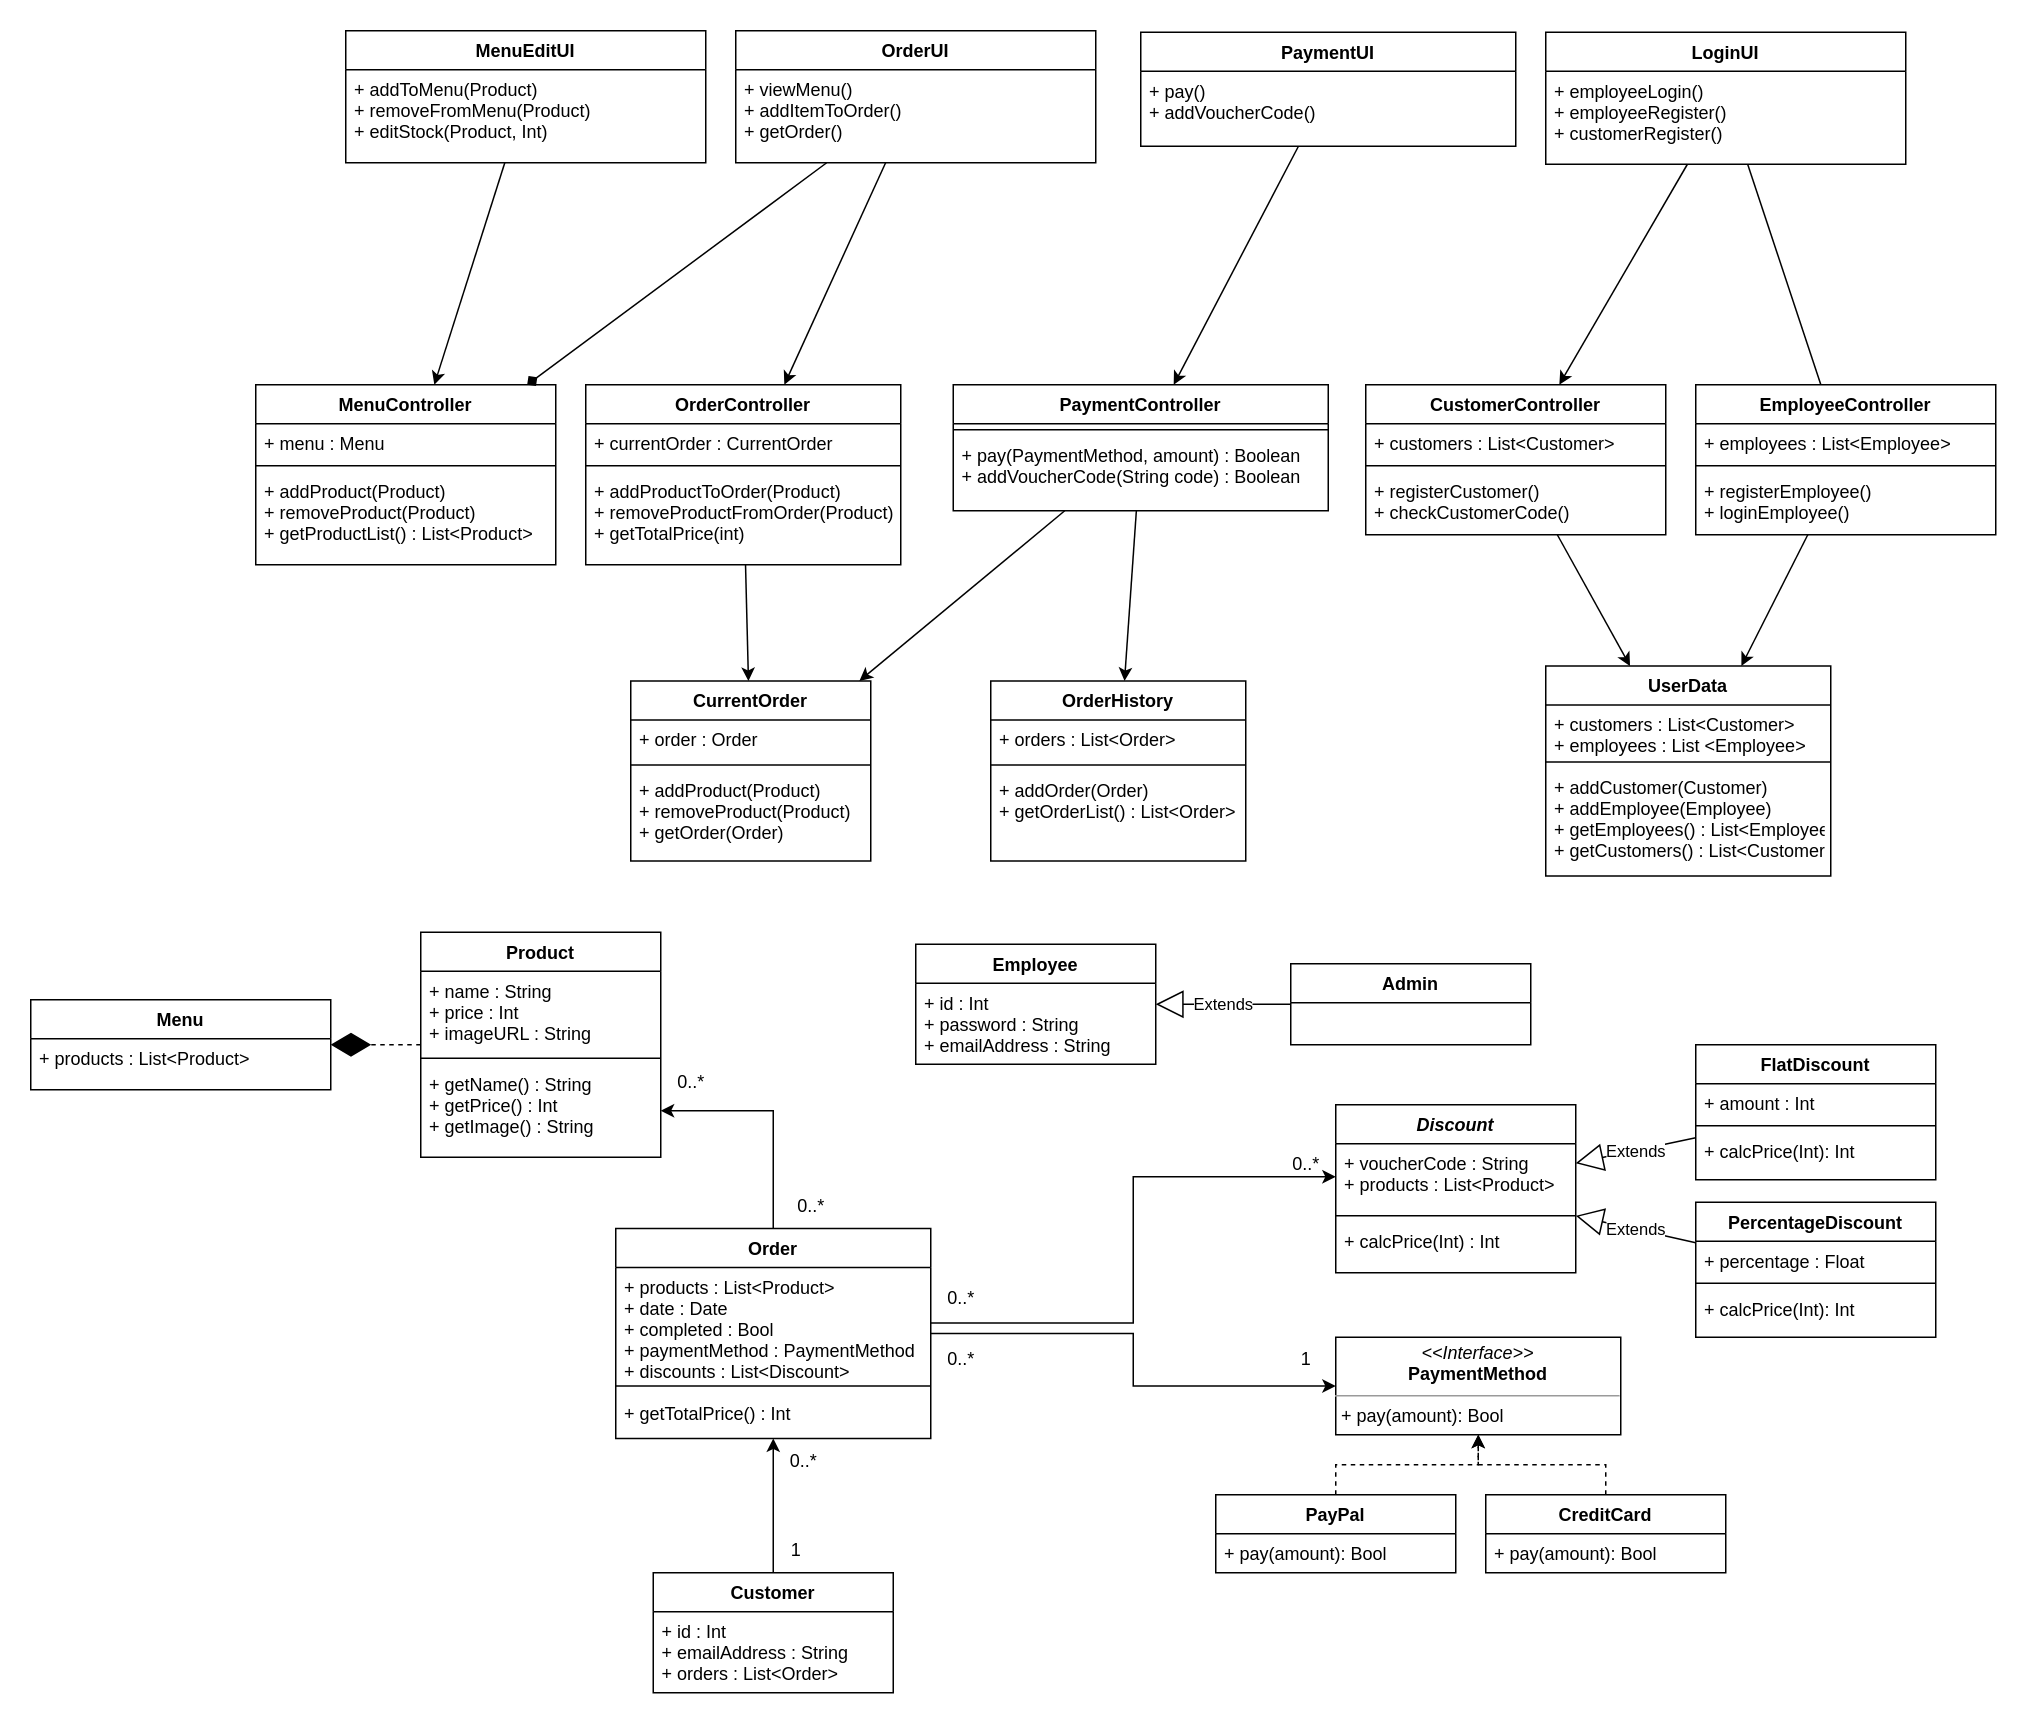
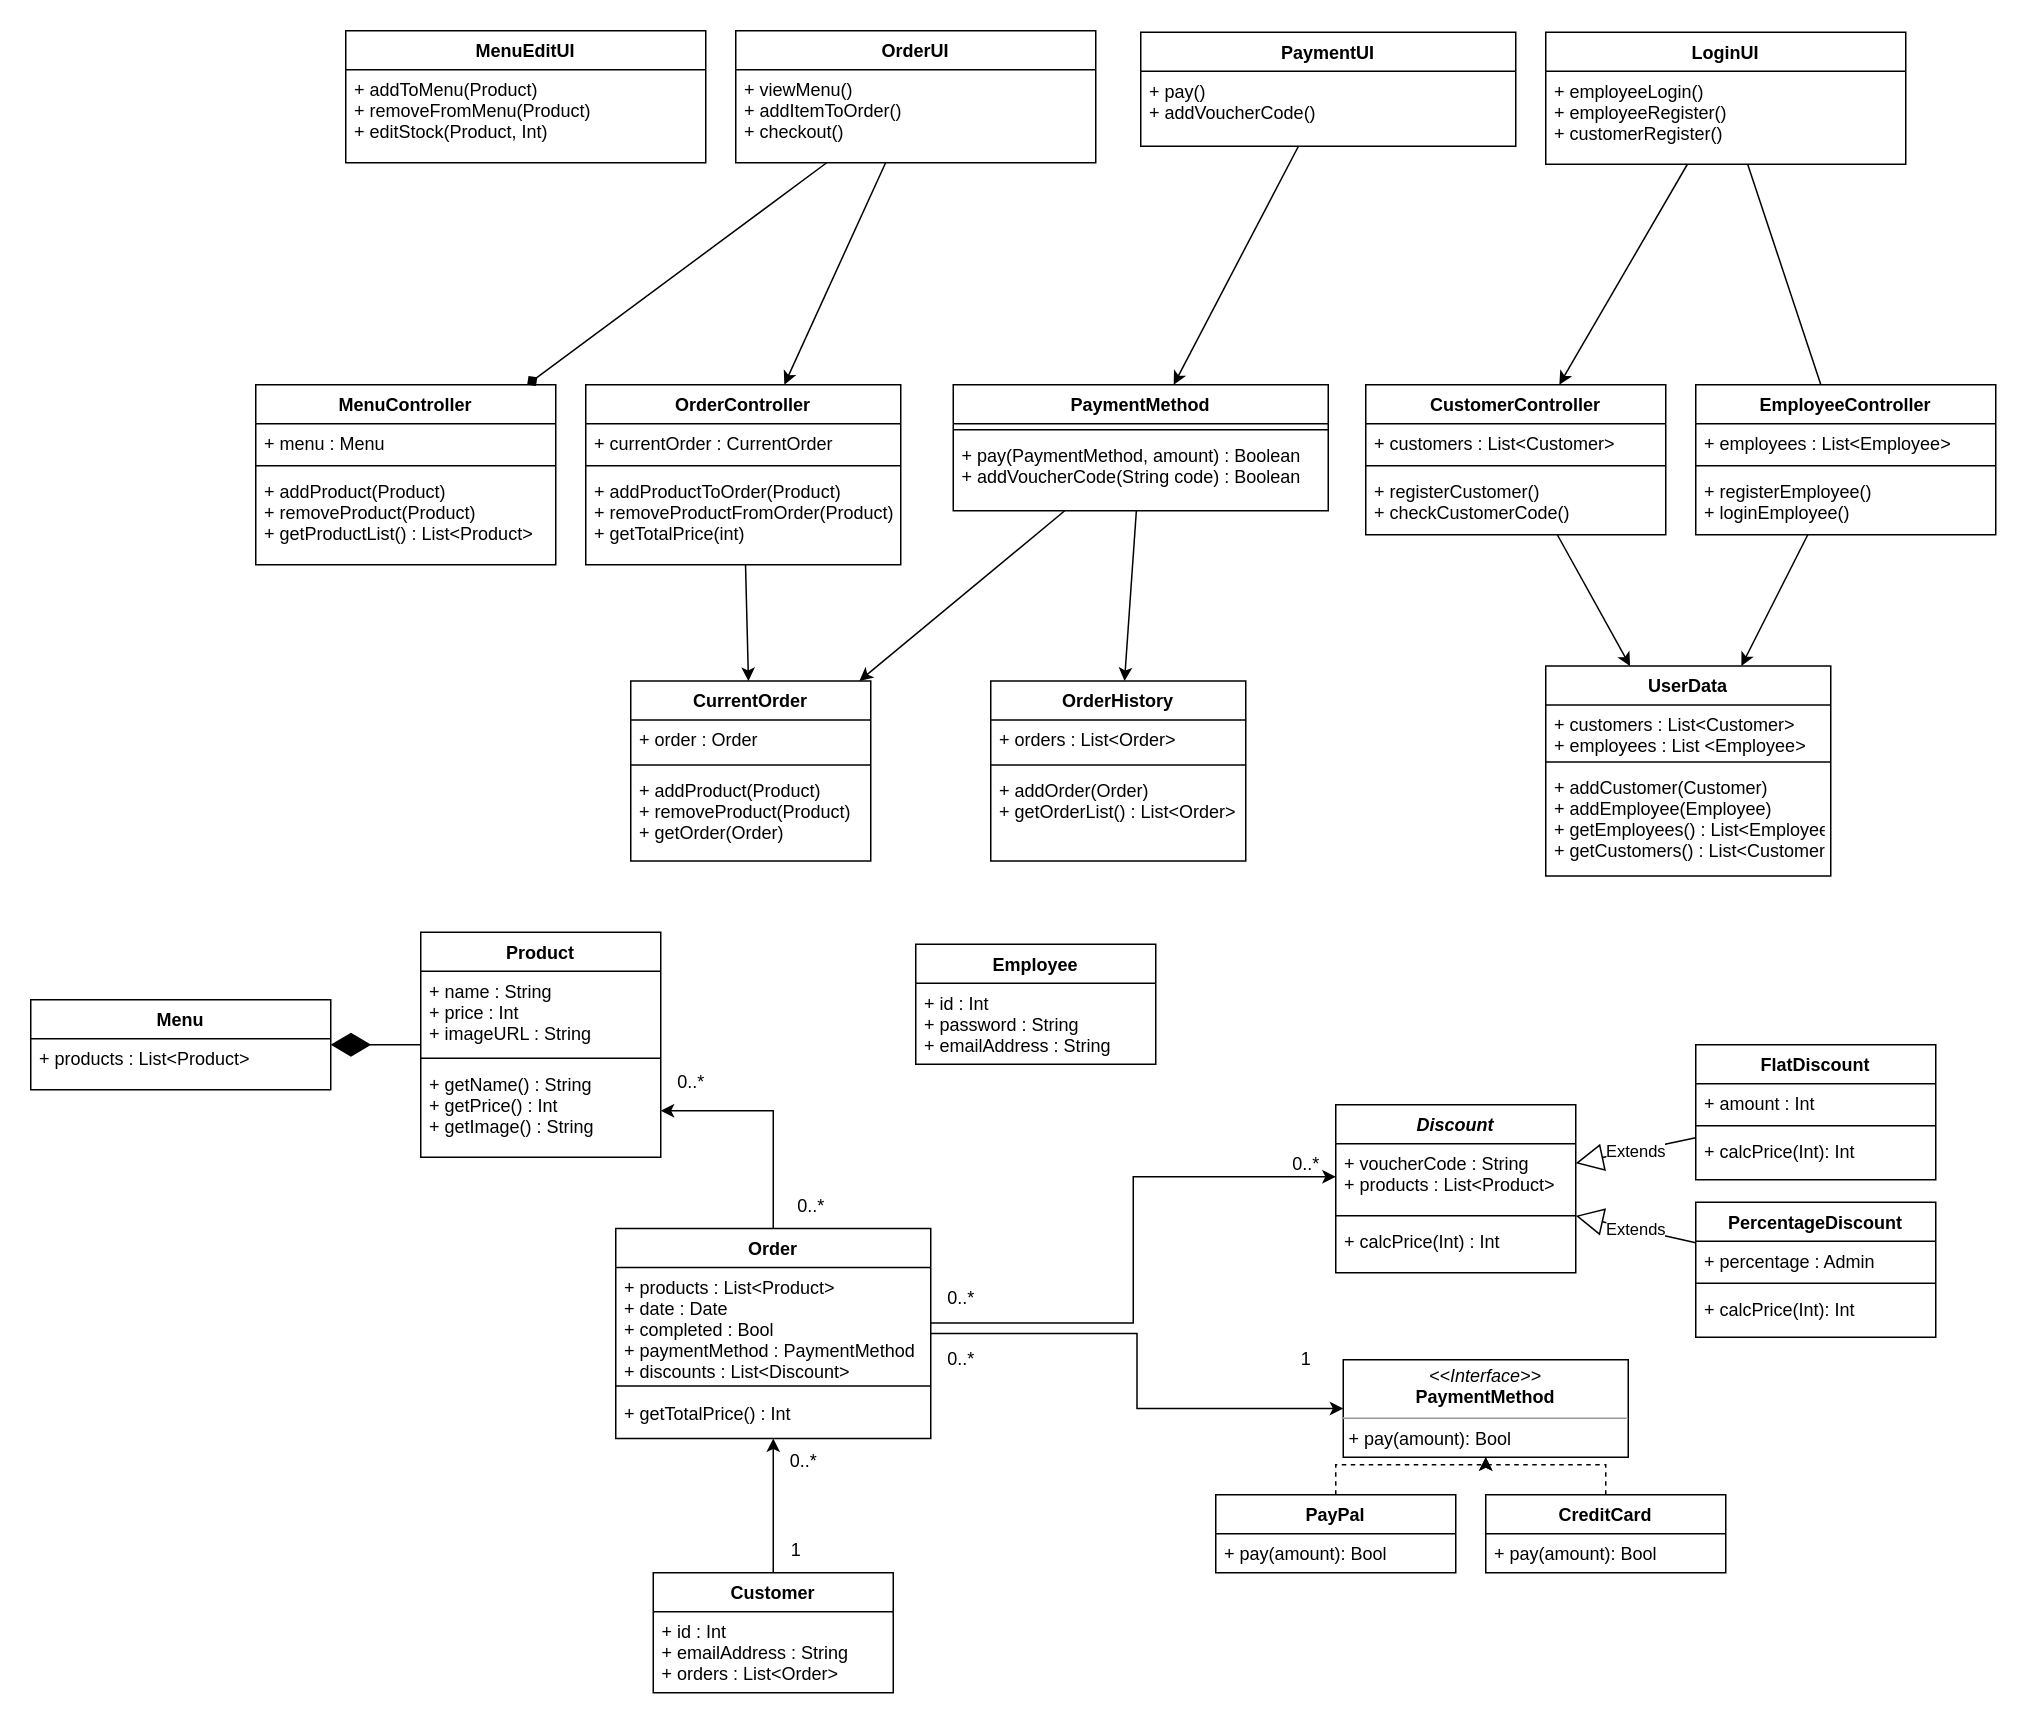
- <mxCell id="40" value="+ viewMenu()&#10;+ addItemToOrder()&#10;+ getOrder()" style="text;strokeColor=none;fillColor=none;align=left;verticalAlign=top;spacingLeft=4;spacingRight=4;overflow=hidden;rotatable=0;points=[[0,0.5],[1,0.5]];portConstraint=eastwest;" vertex="1" parent="39"><mxGeometry y="26" width="240" height="62" as="geometry" /></mxCell>
+ <mxCell id="40" value="+ viewMenu()&#10;+ addItemToOrder()&#10;+ checkout()" style="text;strokeColor=none;fillColor=none;align=left;verticalAlign=top;spacingLeft=4;spacingRight=4;overflow=hidden;rotatable=0;points=[[0,0.5],[1,0.5]];portConstraint=eastwest;" vertex="1" parent="39"><mxGeometry y="26" width="240" height="62" as="geometry" /></mxCell>
- <mxCell id="58" value="" style="endArrow=classic;html=1;rounded=0;" edge="1" parent="1" source="53" target="77"><mxGeometry width="50" height="50" relative="1" as="geometry"><mxPoint x="690" y="351" as="sourcePoint" /><mxPoint x="740" y="301" as="targetPoint" /></mxGeometry></mxCell>
- <mxCell id="70" value="PaymentController" style="swimlane;fontStyle=1;align=center;verticalAlign=top;childLayout=stackLayout;horizontal=1;startSize=26;horizontalStack=0;resizeParent=1;resizeParentMax=0;resizeLast=0;collapsible=1;marginBottom=0;" vertex="1" parent="1"><mxGeometry x="635" y="256" width="250" height="84" as="geometry" /></mxCell>
+ <mxCell id="70" value="PaymentMethod" style="swimlane;fontStyle=1;align=center;verticalAlign=top;childLayout=stackLayout;horizontal=1;startSize=26;horizontalStack=0;resizeParent=1;resizeParentMax=0;resizeLast=0;collapsible=1;marginBottom=0;" vertex="1" parent="1"><mxGeometry x="635" y="256" width="250" height="84" as="geometry" /></mxCell>
- <mxCell id="38" value="Extends" style="endArrow=block;endSize=16;endFill=0;html=1;rounded=0;" parent="1" target="35" edge="1" source="37"><mxGeometry width="160" relative="1" as="geometry"><mxPoint x="855" y="672" as="sourcePoint" /><mxPoint x="810" y="949" as="targetPoint" /></mxGeometry></mxCell>
- <mxCell id="37" value="Admin" style="swimlane;fontStyle=1;align=center;verticalAlign=top;childLayout=stackLayout;horizontal=1;startSize=26;horizontalStack=0;resizeParent=1;resizeParentMax=0;resizeLast=0;collapsible=1;marginBottom=0;" parent="1" vertex="1"><mxGeometry x="860" y="642" width="160" height="54" as="geometry" /></mxCell>
- <mxCell id="57" value="" style="endArrow=diamondThin;endFill=1;endSize=24;html=1;rounded=0;dashed=1;" edge="1" parent="1" source="23" target="55"><mxGeometry width="160" relative="1" as="geometry"><mxPoint x="190" y="491" as="sourcePoint" /><mxPoint x="350" y="491" as="targetPoint" /></mxGeometry></mxCell>
+ <mxCell id="57" value="" style="endArrow=diamondThin;endFill=1;endSize=24;html=1;rounded=0;" edge="1" parent="1" source="23" target="55"><mxGeometry width="160" relative="1" as="geometry"><mxPoint x="190" y="491" as="sourcePoint" /><mxPoint x="350" y="491" as="targetPoint" /></mxGeometry></mxCell>
- <mxCell id="50" value="+ percentage : Float&#10;" style="text;strokeColor=none;fillColor=none;align=left;verticalAlign=top;spacingLeft=4;spacingRight=4;overflow=hidden;rotatable=0;points=[[0,0.5],[1,0.5]];portConstraint=eastwest;" vertex="1" parent="49"><mxGeometry y="26" width="160" height="24" as="geometry" /></mxCell>
+ <mxCell id="50" value="+ percentage : Admin&#10;" style="text;strokeColor=none;fillColor=none;align=left;verticalAlign=top;spacingLeft=4;spacingRight=4;overflow=hidden;rotatable=0;points=[[0,0.5],[1,0.5]];portConstraint=eastwest;" vertex="1" parent="49"><mxGeometry y="26" width="160" height="24" as="geometry" /></mxCell>
- <mxCell id="11" value="&lt;p style=&quot;margin:0px;margin-top:4px;text-align:center;&quot;&gt;&lt;i&gt;&amp;lt;&amp;lt;Interface&amp;gt;&amp;gt;&lt;/i&gt;&lt;br&gt;&lt;b&gt;PaymentMethod&lt;/b&gt;&lt;/p&gt;&lt;hr size=&quot;1&quot;&gt;&lt;p style=&quot;margin:0px;margin-left:4px;&quot;&gt;+ pay(amount): Bool&lt;/p&gt;" style="verticalAlign=top;align=left;overflow=fill;fontSize=12;fontFamily=Helvetica;html=1;" parent="1" vertex="1"><mxGeometry x="890" y="891" width="190" height="65" as="geometry" /></mxCell>
+ <mxCell id="11" value="&lt;p style=&quot;margin:0px;margin-top:4px;text-align:center;&quot;&gt;&lt;i&gt;&amp;lt;&amp;lt;Interface&amp;gt;&amp;gt;&lt;/i&gt;&lt;br&gt;&lt;b&gt;PaymentMethod&lt;/b&gt;&lt;/p&gt;&lt;hr size=&quot;1&quot;&gt;&lt;p style=&quot;margin:0px;margin-left:4px;&quot;&gt;+ pay(amount): Bool&lt;/p&gt;" style="verticalAlign=top;align=left;overflow=fill;fontSize=12;fontFamily=Helvetica;html=1;" parent="1" vertex="1"><mxGeometry x="895" y="906" width="190" height="65" as="geometry" /></mxCell>
